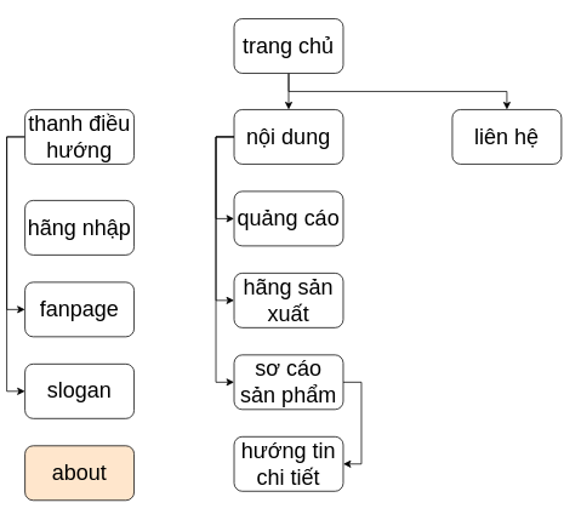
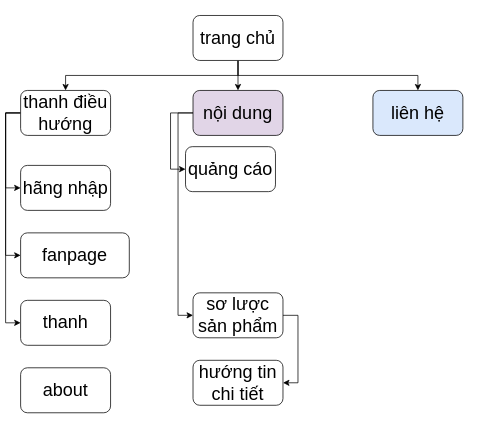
+ <mxCell id="2" style="edgeStyle=orthogonalEdgeStyle;rounded=0;orthogonalLoop=1;jettySize=auto;html=1;entryX=0.5;entryY=0;entryDx=0;entryDy=0;fontSize=24;exitX=0.5;exitY=1;exitDx=0;exitDy=0;" edge="1" parent="1" source="5" target="9"><mxGeometry relative="1" as="geometry" /></mxCell>
- <mxCell id="16" value="&lt;span style=&quot;font-size: 24px&quot;&gt;nội dung&lt;/span&gt;" style="rounded=1;whiteSpace=wrap;html=1;" vertex="1" parent="1"><mxGeometry x="250" y="120" width="120" height="60" as="geometry" /></mxCell>
+ <mxCell id="16" value="&lt;span style=&quot;font-size: 24px&quot;&gt;nội dung&lt;/span&gt;" style="rounded=1;whiteSpace=wrap;html=1;fillColor=#e1d5e7;" vertex="1" parent="1"><mxGeometry x="250" y="120" width="120" height="60" as="geometry" /></mxCell>
- <mxCell id="21" value="&lt;span style=&quot;font-size: 24px&quot;&gt;liên hệ&lt;/span&gt;" style="whiteSpace=wrap;html=1;rounded=1;" vertex="1" parent="1"><mxGeometry x="490" y="120" width="120" height="60" as="geometry" /></mxCell>
+ <mxCell id="21" value="&lt;span style=&quot;font-size: 24px&quot;&gt;liên hệ&lt;/span&gt;" style="whiteSpace=wrap;html=1;rounded=1;fillColor=#dae8fc;" vertex="1" parent="1"><mxGeometry x="490" y="120" width="120" height="60" as="geometry" /></mxCell>
- <mxCell id="17" value="&lt;span style=&quot;font-size: 24px&quot;&gt;quảng cáo&lt;/span&gt;" style="rounded=1;whiteSpace=wrap;html=1;" vertex="1" parent="1"><mxGeometry x="250" y="210" width="120" height="60" as="geometry" /></mxCell>
+ <mxCell id="17" value="&lt;span style=&quot;font-size: 24px&quot;&gt;quảng cáo&lt;/span&gt;" style="rounded=1;whiteSpace=wrap;html=1;" vertex="1" parent="1"><mxGeometry x="240" y="195" width="120" height="60" as="geometry" /></mxCell>
+ <mxCell id="6" style="edgeStyle=orthogonalEdgeStyle;rounded=0;orthogonalLoop=1;jettySize=auto;html=1;entryX=0;entryY=0.5;entryDx=0;entryDy=0;fontSize=24;exitX=0;exitY=0.5;exitDx=0;exitDy=0;" edge="1" parent="1" source="9" target="10"><mxGeometry relative="1" as="geometry" /></mxCell>
- <mxCell id="14" style="edgeStyle=orthogonalEdgeStyle;rounded=0;orthogonalLoop=1;jettySize=auto;html=1;entryX=0;entryY=0.5;entryDx=0;entryDy=0;fontSize=24;exitX=0;exitY=0.5;exitDx=0;exitDy=0;" edge="1" parent="1" source="16" target="18"><mxGeometry relative="1" as="geometry" /></mxCell>
- <mxCell id="18" value="&lt;span style=&quot;font-size: 24px&quot;&gt;hãng sản xuất&lt;/span&gt;" style="rounded=1;whiteSpace=wrap;html=1;" vertex="1" parent="1"><mxGeometry x="250" y="300" width="120" height="60" as="geometry" /></mxCell>
- <mxCell id="11" value="fanpage" style="rounded=1;whiteSpace=wrap;html=1;fontSize=24;" vertex="1" parent="1"><mxGeometry x="20" y="310" width="120" height="60" as="geometry" /></mxCell>
+ <mxCell id="11" value="fanpage" style="rounded=1;whiteSpace=wrap;html=1;fontSize=24;" vertex="1" parent="1"><mxGeometry x="20" y="310" width="145" height="60" as="geometry" /></mxCell>
- <mxCell id="20" value="&lt;span style=&quot;font-size: 24px&quot;&gt;sơ cáo sản phẩm&lt;/span&gt;" style="rounded=1;whiteSpace=wrap;html=1;" vertex="1" parent="1"><mxGeometry x="250" y="390" width="120" height="60" as="geometry" /></mxCell>
+ <mxCell id="20" value="&lt;span style=&quot;font-size: 24px&quot;&gt;sơ lược sản phẩm&lt;/span&gt;" style="rounded=1;whiteSpace=wrap;html=1;" vertex="1" parent="1"><mxGeometry x="250" y="390" width="120" height="60" as="geometry" /></mxCell>
- <mxCell id="12" value="slogan" style="rounded=1;whiteSpace=wrap;html=1;fontSize=24;" vertex="1" parent="1"><mxGeometry x="20" y="400" width="120" height="60" as="geometry" /></mxCell>
+ <mxCell id="12" value="thanh" style="rounded=1;whiteSpace=wrap;html=1;fontSize=24;" vertex="1" parent="1"><mxGeometry x="20" y="400" width="120" height="60" as="geometry" /></mxCell>
- <mxCell id="22" value="about" style="rounded=1;whiteSpace=wrap;html=1;fontSize=24;fillColor=#ffe6cc;" vertex="1" parent="1"><mxGeometry x="20" y="490" width="120" height="60" as="geometry" /></mxCell>
+ <mxCell id="22" value="about" style="rounded=1;whiteSpace=wrap;html=1;fontSize=24;" vertex="1" parent="1"><mxGeometry x="20" y="490" width="120" height="60" as="geometry" /></mxCell>
